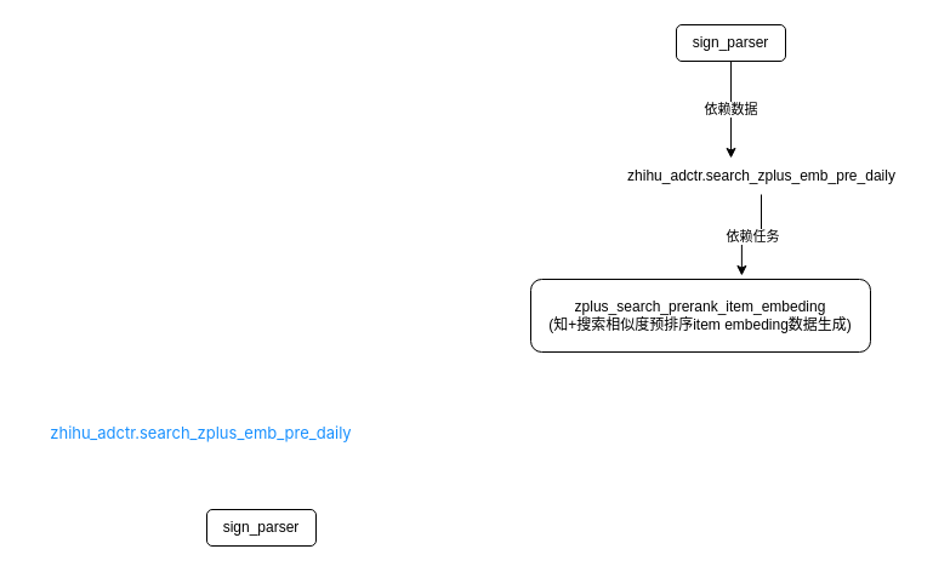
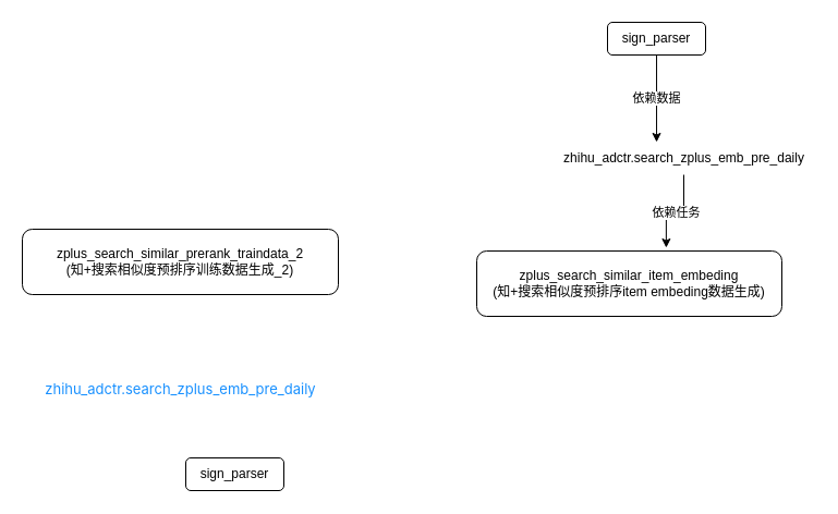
+ <mxCell id="7" value="zplus_search_similar_prerank_traindata_2 &lt;br&gt;(知+搜索相似度预排序训练数据生成_2)" style="rounded=1;whiteSpace=wrap;html=1;" vertex="1" parent="1"><mxGeometry x="20" y="210" width="290" height="60" as="geometry" /></mxCell>
- <mxCell id="6" value="zplus_search_prerank_item_embeding &lt;br&gt;(知+搜索相似度预排序item embeding数据生成)" style="rounded=1;whiteSpace=wrap;html=1;" vertex="1" parent="1"><mxGeometry x="437" y="230" width="280" height="60" as="geometry" /></mxCell>
+ <mxCell id="6" value="zplus_search_similar_item_embeding &lt;br&gt;(知+搜索相似度预排序item embeding数据生成)" style="rounded=1;whiteSpace=wrap;html=1;" vertex="1" parent="1"><mxGeometry x="437" y="230" width="280" height="60" as="geometry" /></mxCell>
